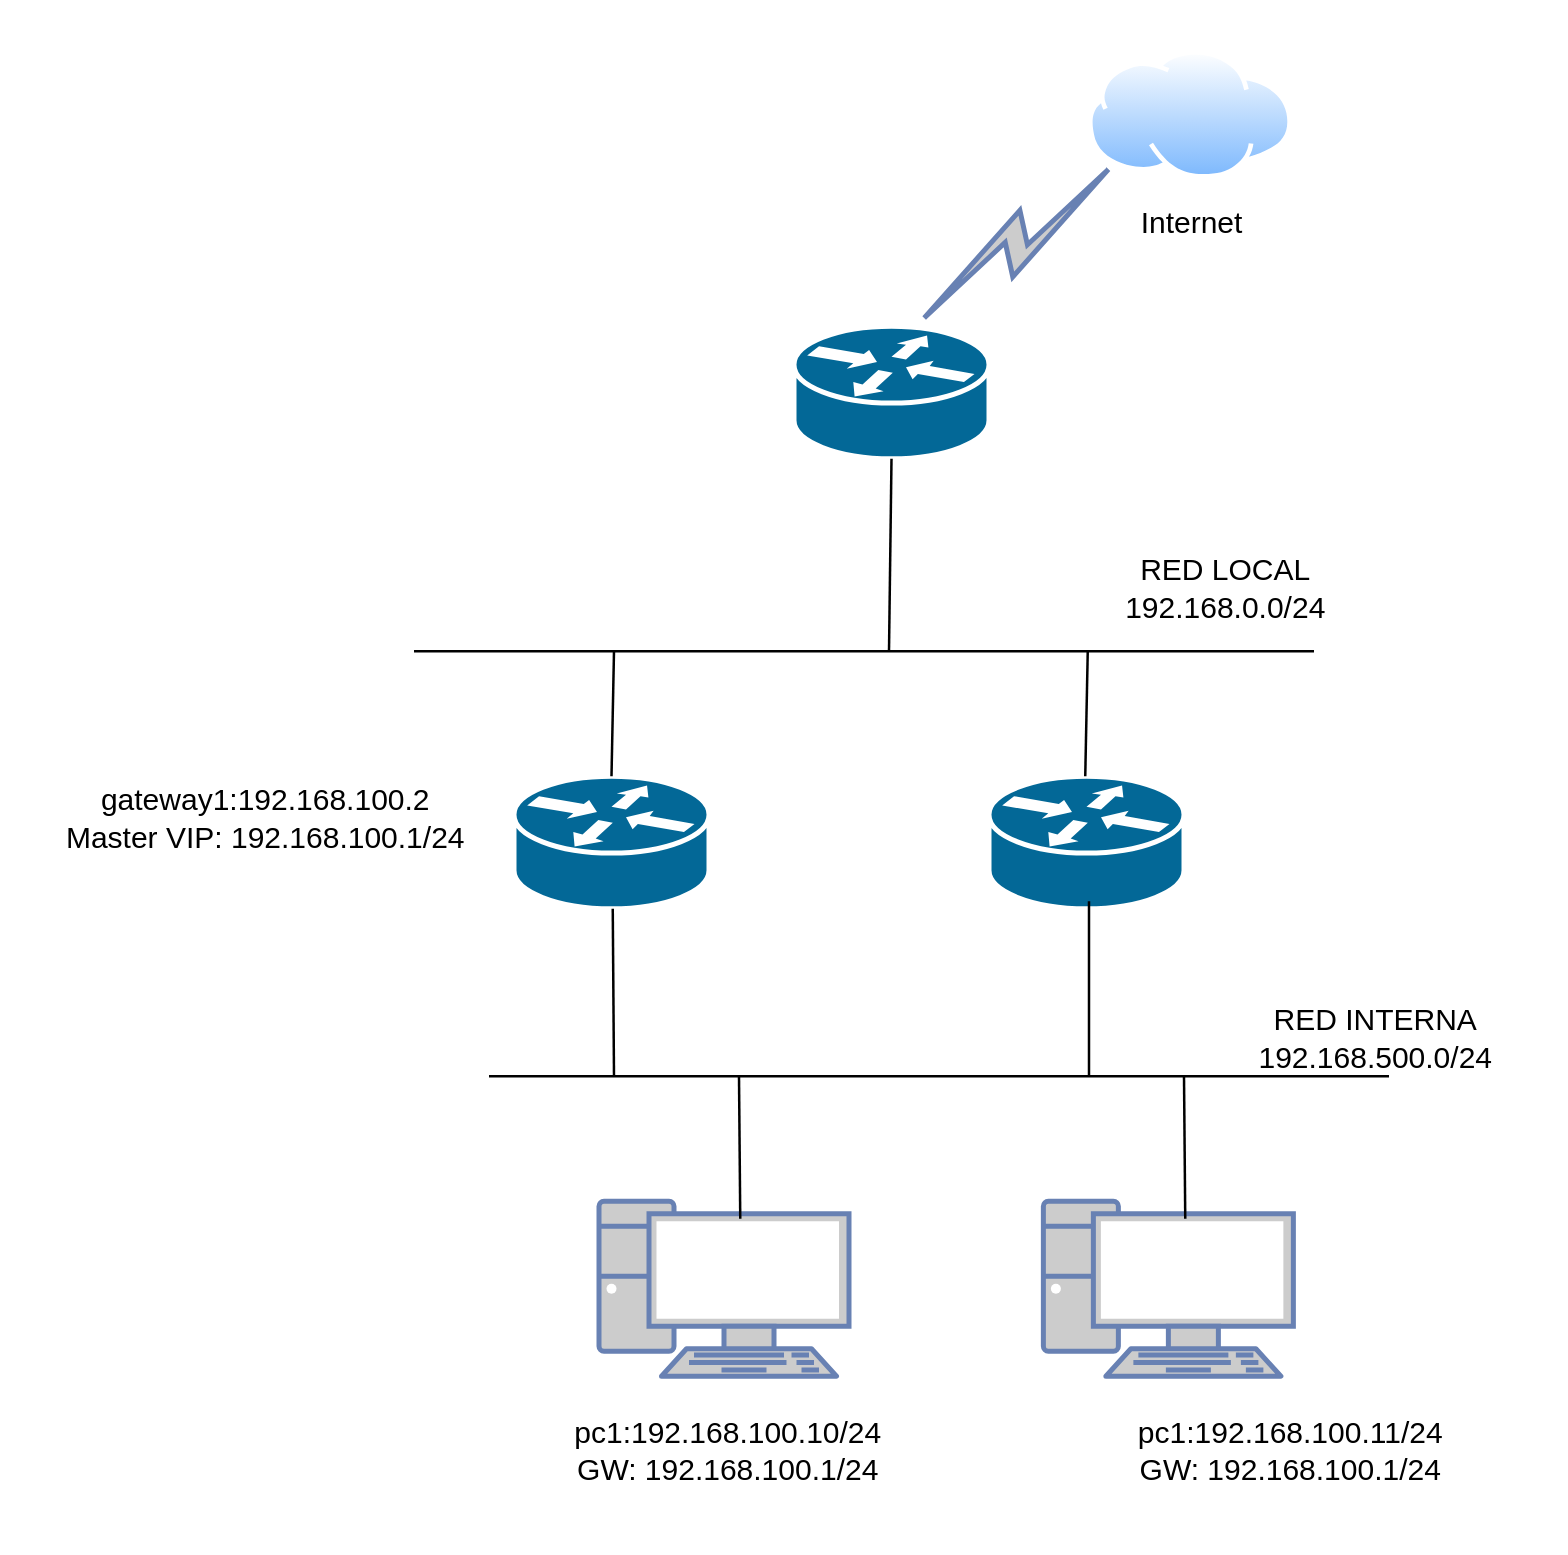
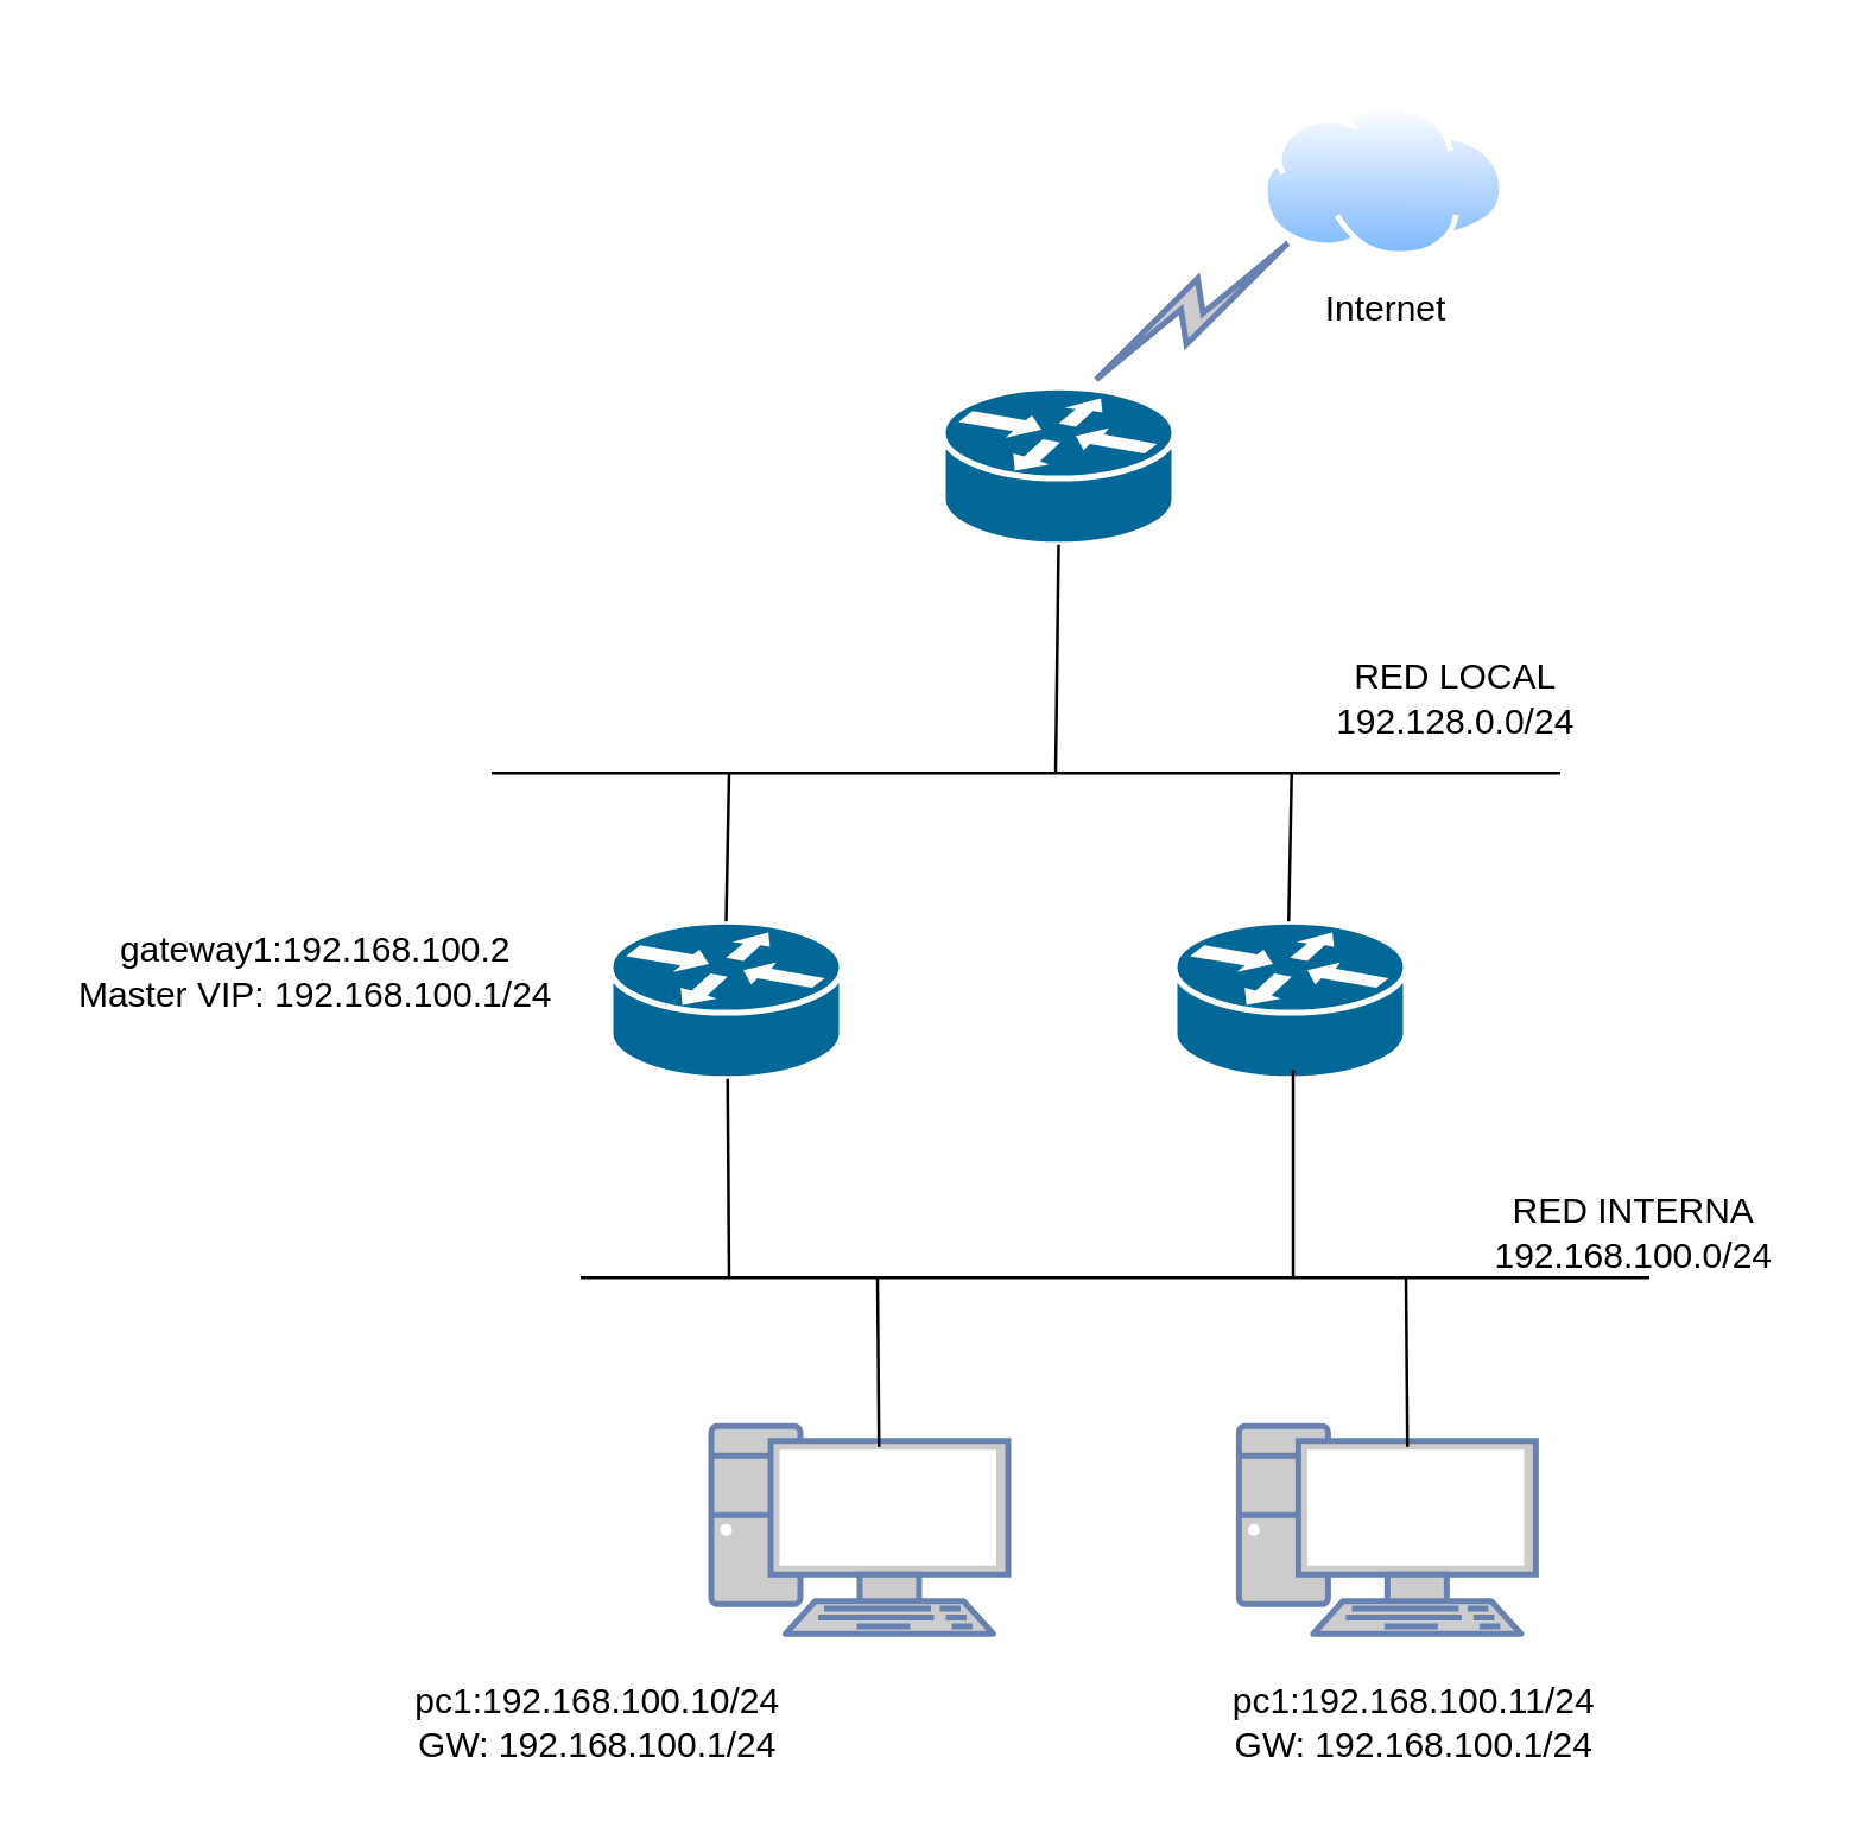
- <mxCell id="8" value="Internet" style="image;aspect=fixed;perimeter=ellipsePerimeter;html=1;align=center;shadow=0;dashed=0;spacingTop=3;image=img/lib/active_directory/internet_cloud.svg;" parent="1" vertex="1"><mxGeometry x="435" y="20" width="81.75" height="51.5" as="geometry" /></mxCell>
+ <mxCell id="8" value="Internet" style="image;aspect=fixed;perimeter=ellipsePerimeter;html=1;align=center;shadow=0;dashed=0;spacingTop=3;image=img/lib/active_directory/internet_cloud.svg;" parent="1" vertex="1"><mxGeometry x="425" y="35" width="81.75" height="51.5" as="geometry" /></mxCell>
- <mxCell id="20" value="RED LOCAL&lt;div&gt;192.168.0.0/24&lt;/div&gt;" style="text;html=1;align=center;verticalAlign=middle;whiteSpace=wrap;rounded=0;" parent="1" vertex="1"><mxGeometry x="435" y="220" width="110" height="30" as="geometry" /></mxCell>
+ <mxCell id="20" value="RED LOCAL&lt;div&gt;192.128.0.0/24&lt;/div&gt;" style="text;html=1;align=center;verticalAlign=middle;whiteSpace=wrap;rounded=0;" parent="1" vertex="1"><mxGeometry x="435" y="220" width="110" height="30" as="geometry" /></mxCell>
- <mxCell id="18" value="RED INTERNA&lt;div&gt;192.168.500.0/24&lt;/div&gt;" style="text;html=1;align=center;verticalAlign=middle;whiteSpace=wrap;rounded=0;" parent="1" vertex="1"><mxGeometry x="495" y="400" width="110" height="30" as="geometry" /></mxCell>
+ <mxCell id="18" value="RED INTERNA&lt;div&gt;192.168.100.0/24&lt;/div&gt;" style="text;html=1;align=center;verticalAlign=middle;whiteSpace=wrap;rounded=0;" parent="1" vertex="1"><mxGeometry x="495" y="400" width="110" height="30" as="geometry" /></mxCell>
- <mxCell id="21" value="pc1:192.168.100.10/24&lt;div&gt;GW: 192.168.100.1/24&lt;/div&gt;" style="text;html=1;align=center;verticalAlign=middle;whiteSpace=wrap;rounded=0;" parent="1" vertex="1"><mxGeometry x="205" y="560" width="172" height="40" as="geometry" /></mxCell>
+ <mxCell id="21" value="pc1:192.168.100.10/24&lt;div&gt;GW: 192.168.100.1/24&lt;/div&gt;" style="text;html=1;align=center;verticalAlign=middle;whiteSpace=wrap;rounded=0;" parent="1" vertex="1"><mxGeometry x="115" y="560" width="172" height="40" as="geometry" /></mxCell>
- <mxCell id="22" value="pc1:192.168.100.11/24&lt;div&gt;GW: 192.168.100.1/24&lt;/div&gt;" style="text;html=1;align=center;verticalAlign=middle;whiteSpace=wrap;rounded=0;" parent="1" vertex="1"><mxGeometry x="429.88" y="560" width="172" height="40" as="geometry" /></mxCell>
+ <mxCell id="22" value="pc1:192.168.100.11/24&lt;div&gt;GW: 192.168.100.1/24&lt;/div&gt;" style="text;html=1;align=center;verticalAlign=middle;whiteSpace=wrap;rounded=0;" parent="1" vertex="1"><mxGeometry x="389.88" y="560" width="172" height="40" as="geometry" /></mxCell>
